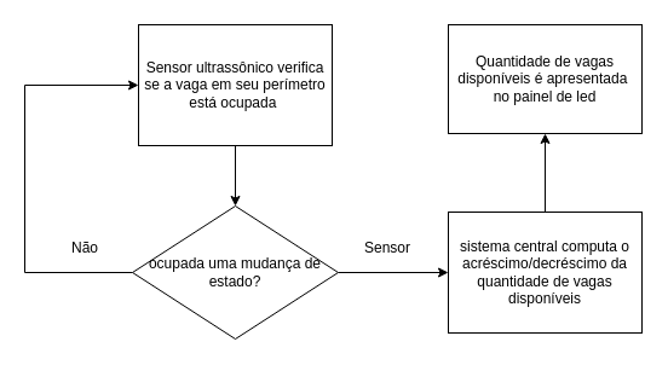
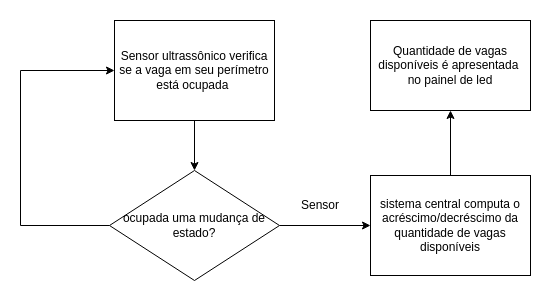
- <mxCell id="10" value="Não" style="text;html=1;align=center;verticalAlign=middle;whiteSpace=wrap;rounded=0;" vertex="1" parent="1"><mxGeometry x="40" y="190" width="60" height="30" as="geometry" /></mxCell>
